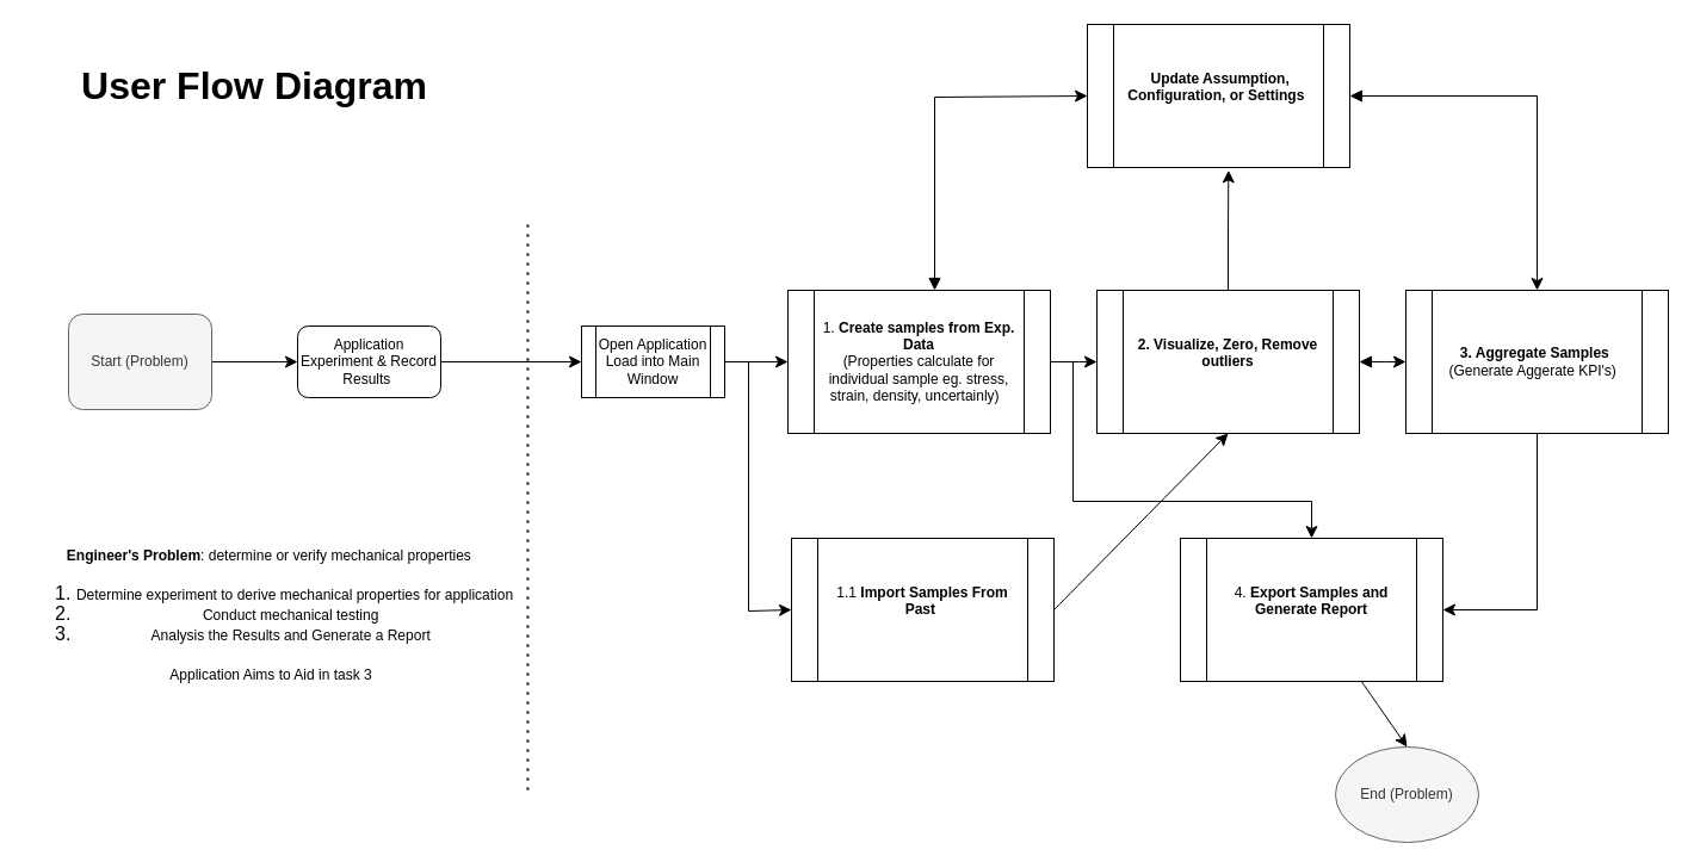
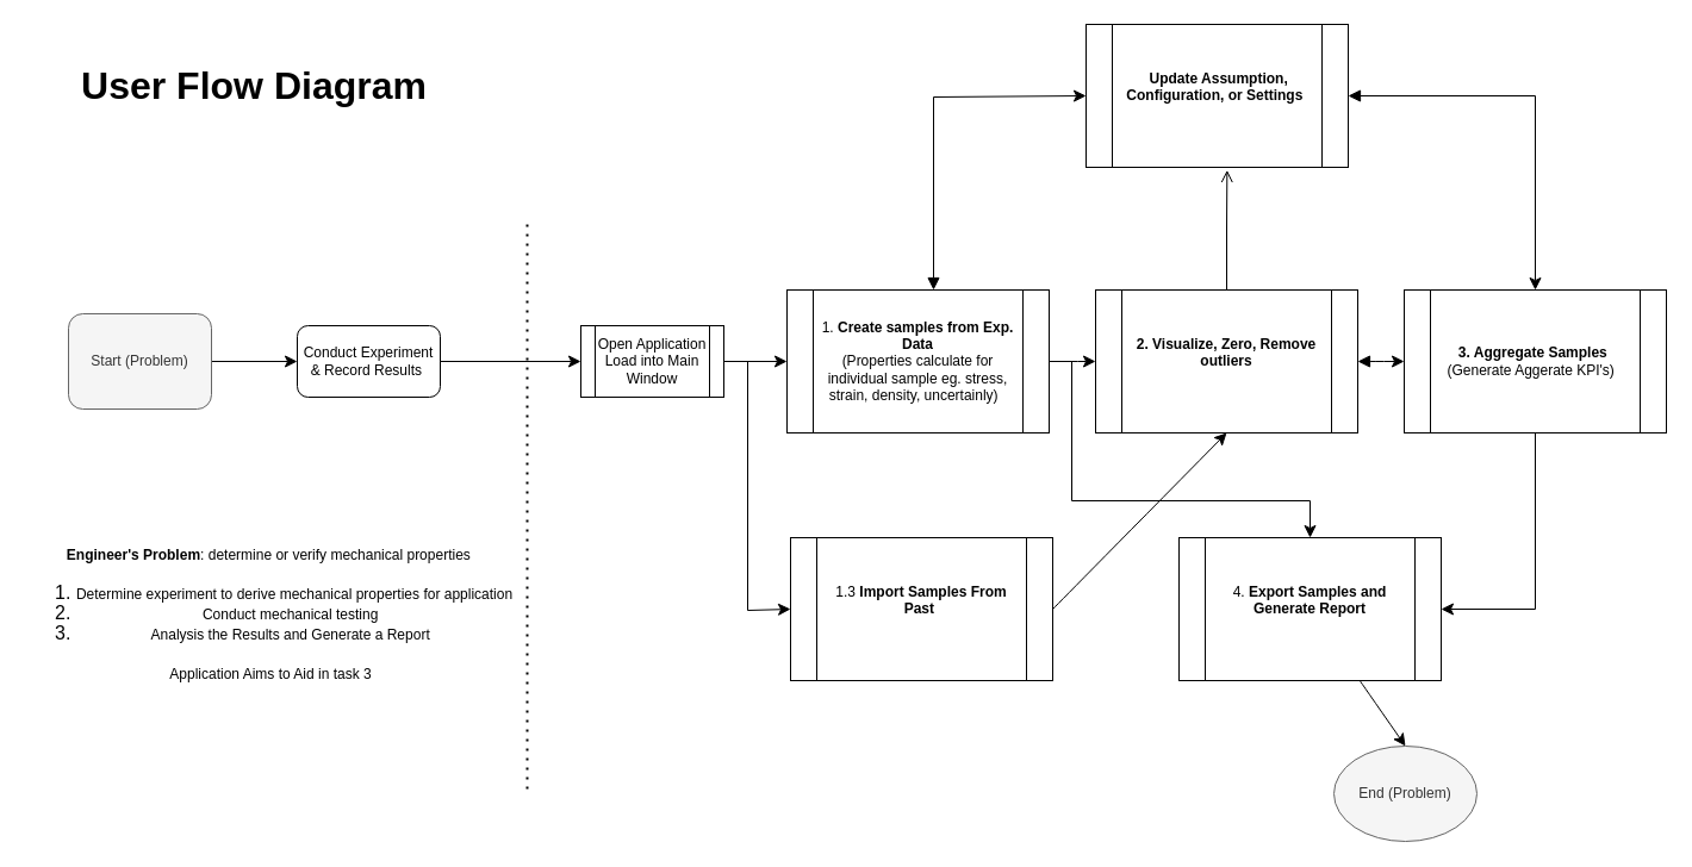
- <mxCell id="27" style="edgeStyle=orthogonalEdgeStyle;rounded=0;orthogonalLoop=1;jettySize=auto;html=1;exitX=0.5;exitY=0;exitDx=0;exitDy=0;entryX=0.538;entryY=1.02;entryDx=0;entryDy=0;entryPerimeter=0;fontSize=12;startSize=8;endSize=8;" edge="1" parent="1" source="17" target="26"><mxGeometry relative="1" as="geometry" /></mxCell>
+ <mxCell id="27" style="edgeStyle=orthogonalEdgeStyle;rounded=0;orthogonalLoop=1;jettySize=auto;html=1;exitX=0.5;exitY=0;exitDx=0;exitDy=0;entryX=0.538;entryY=1.02;entryDx=0;entryDy=0;entryPerimeter=0;fontSize=12;startSize=8;endSize=8;endArrow=open;" edge="1" parent="1" source="17" target="26"><mxGeometry relative="1" as="geometry" /></mxCell>
- <mxCell id="7" value="Application Experiment &amp;amp; Record Results&amp;nbsp;" style="rounded=1;whiteSpace=wrap;html=1;" vertex="1" parent="1"><mxGeometry x="249" y="273" width="120" height="60" as="geometry" /></mxCell>
+ <mxCell id="7" value="Conduct Experiment &amp;amp; Record Results&amp;nbsp;" style="rounded=1;whiteSpace=wrap;html=1;" vertex="1" parent="1"><mxGeometry x="249" y="273" width="120" height="60" as="geometry" /></mxCell>
- <mxCell id="23" value="1.1&amp;nbsp;&lt;b&gt;Import Samples From Past&amp;nbsp;&lt;/b&gt;&lt;div&gt;&amp;nbsp;&lt;/div&gt;" style="shape=process;whiteSpace=wrap;html=1;backgroundOutline=1;" vertex="1" parent="1"><mxGeometry x="663" y="451" width="220" height="120" as="geometry" /></mxCell>
+ <mxCell id="23" value="1.3&amp;nbsp;&lt;b&gt;Import Samples From Past&amp;nbsp;&lt;/b&gt;&lt;div&gt;&amp;nbsp;&lt;/div&gt;" style="shape=process;whiteSpace=wrap;html=1;backgroundOutline=1;" vertex="1" parent="1"><mxGeometry x="663" y="451" width="220" height="120" as="geometry" /></mxCell>
